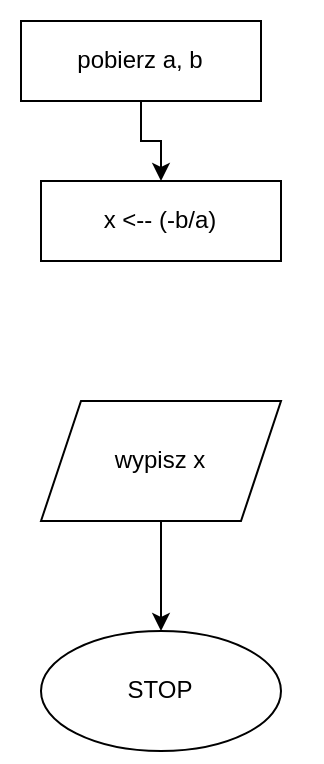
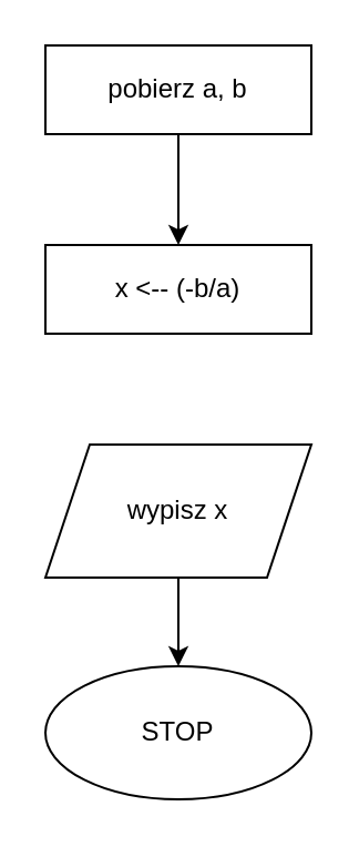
- <mxCell id="3" value="&lt;div&gt;pobierz a, b&lt;/div&gt;" style="rounded=0;whiteSpace=wrap;html=1;" parent="1" vertex="1"><mxGeometry x="10" y="10" width="120" height="40" as="geometry" /></mxCell>
+ <mxCell id="3" value="&lt;div&gt;pobierz a, b&lt;/div&gt;" style="rounded=0;whiteSpace=wrap;html=1;" parent="1" vertex="1"><mxGeometry x="20" y="20" width="120" height="40" as="geometry" /></mxCell>
- <mxCell id="4" value="x &amp;lt;-- (-b/a)" style="rounded=0;whiteSpace=wrap;html=1;" parent="1" vertex="1"><mxGeometry x="20" y="90" width="120" height="40" as="geometry" /></mxCell>
+ <mxCell id="4" value="x &amp;lt;-- (-b/a)" style="rounded=0;whiteSpace=wrap;html=1;" parent="1" vertex="1"><mxGeometry x="20" y="110" width="120" height="40" as="geometry" /></mxCell>
- <mxCell id="7" value="STOP" style="ellipse;whiteSpace=wrap;html=1;" parent="1" vertex="1"><mxGeometry x="20" y="315" width="120" height="60" as="geometry" /></mxCell>
+ <mxCell id="7" value="STOP" style="ellipse;whiteSpace=wrap;html=1;" parent="1" vertex="1"><mxGeometry x="20" y="300" width="120" height="60" as="geometry" /></mxCell>
